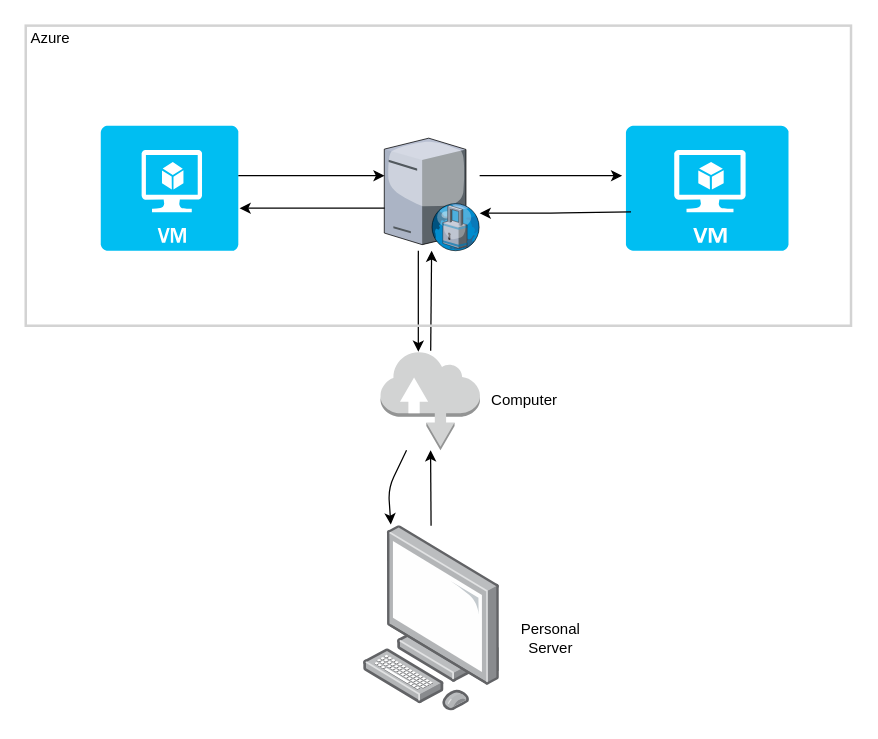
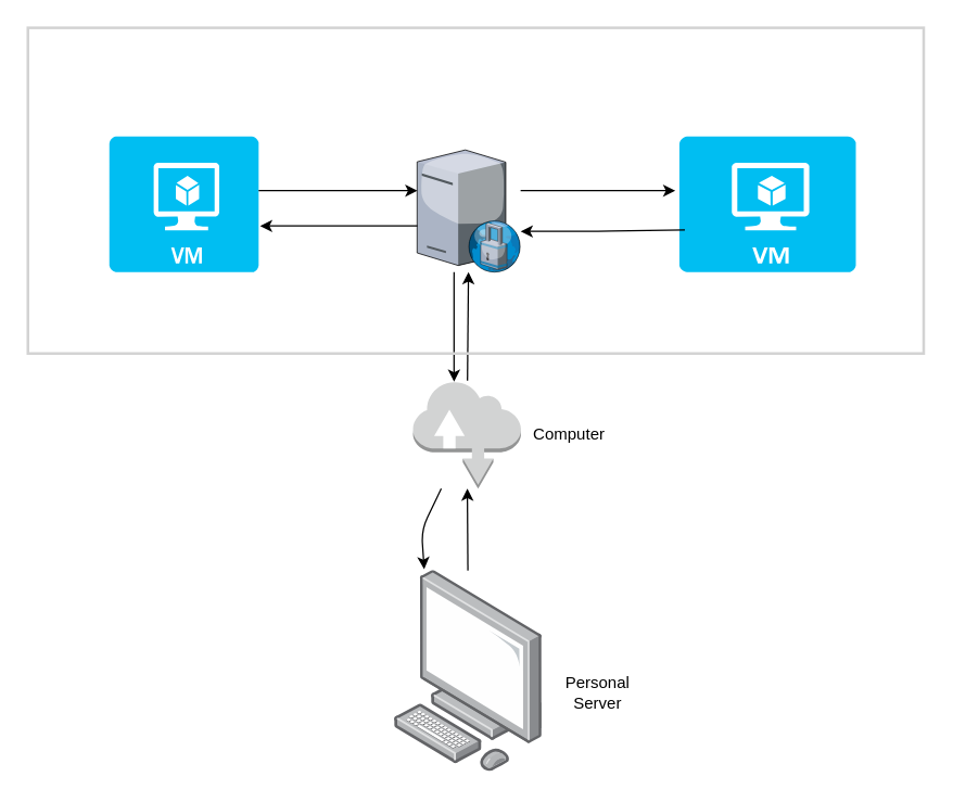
- <mxCell id="16" value="Azure" style="text;html=1;strokeColor=none;fillColor=none;align=center;verticalAlign=middle;whiteSpace=wrap;rounded=0;" vertex="1" parent="1"><mxGeometry x="20" y="20" width="40" height="20" as="geometry" /></mxCell>
